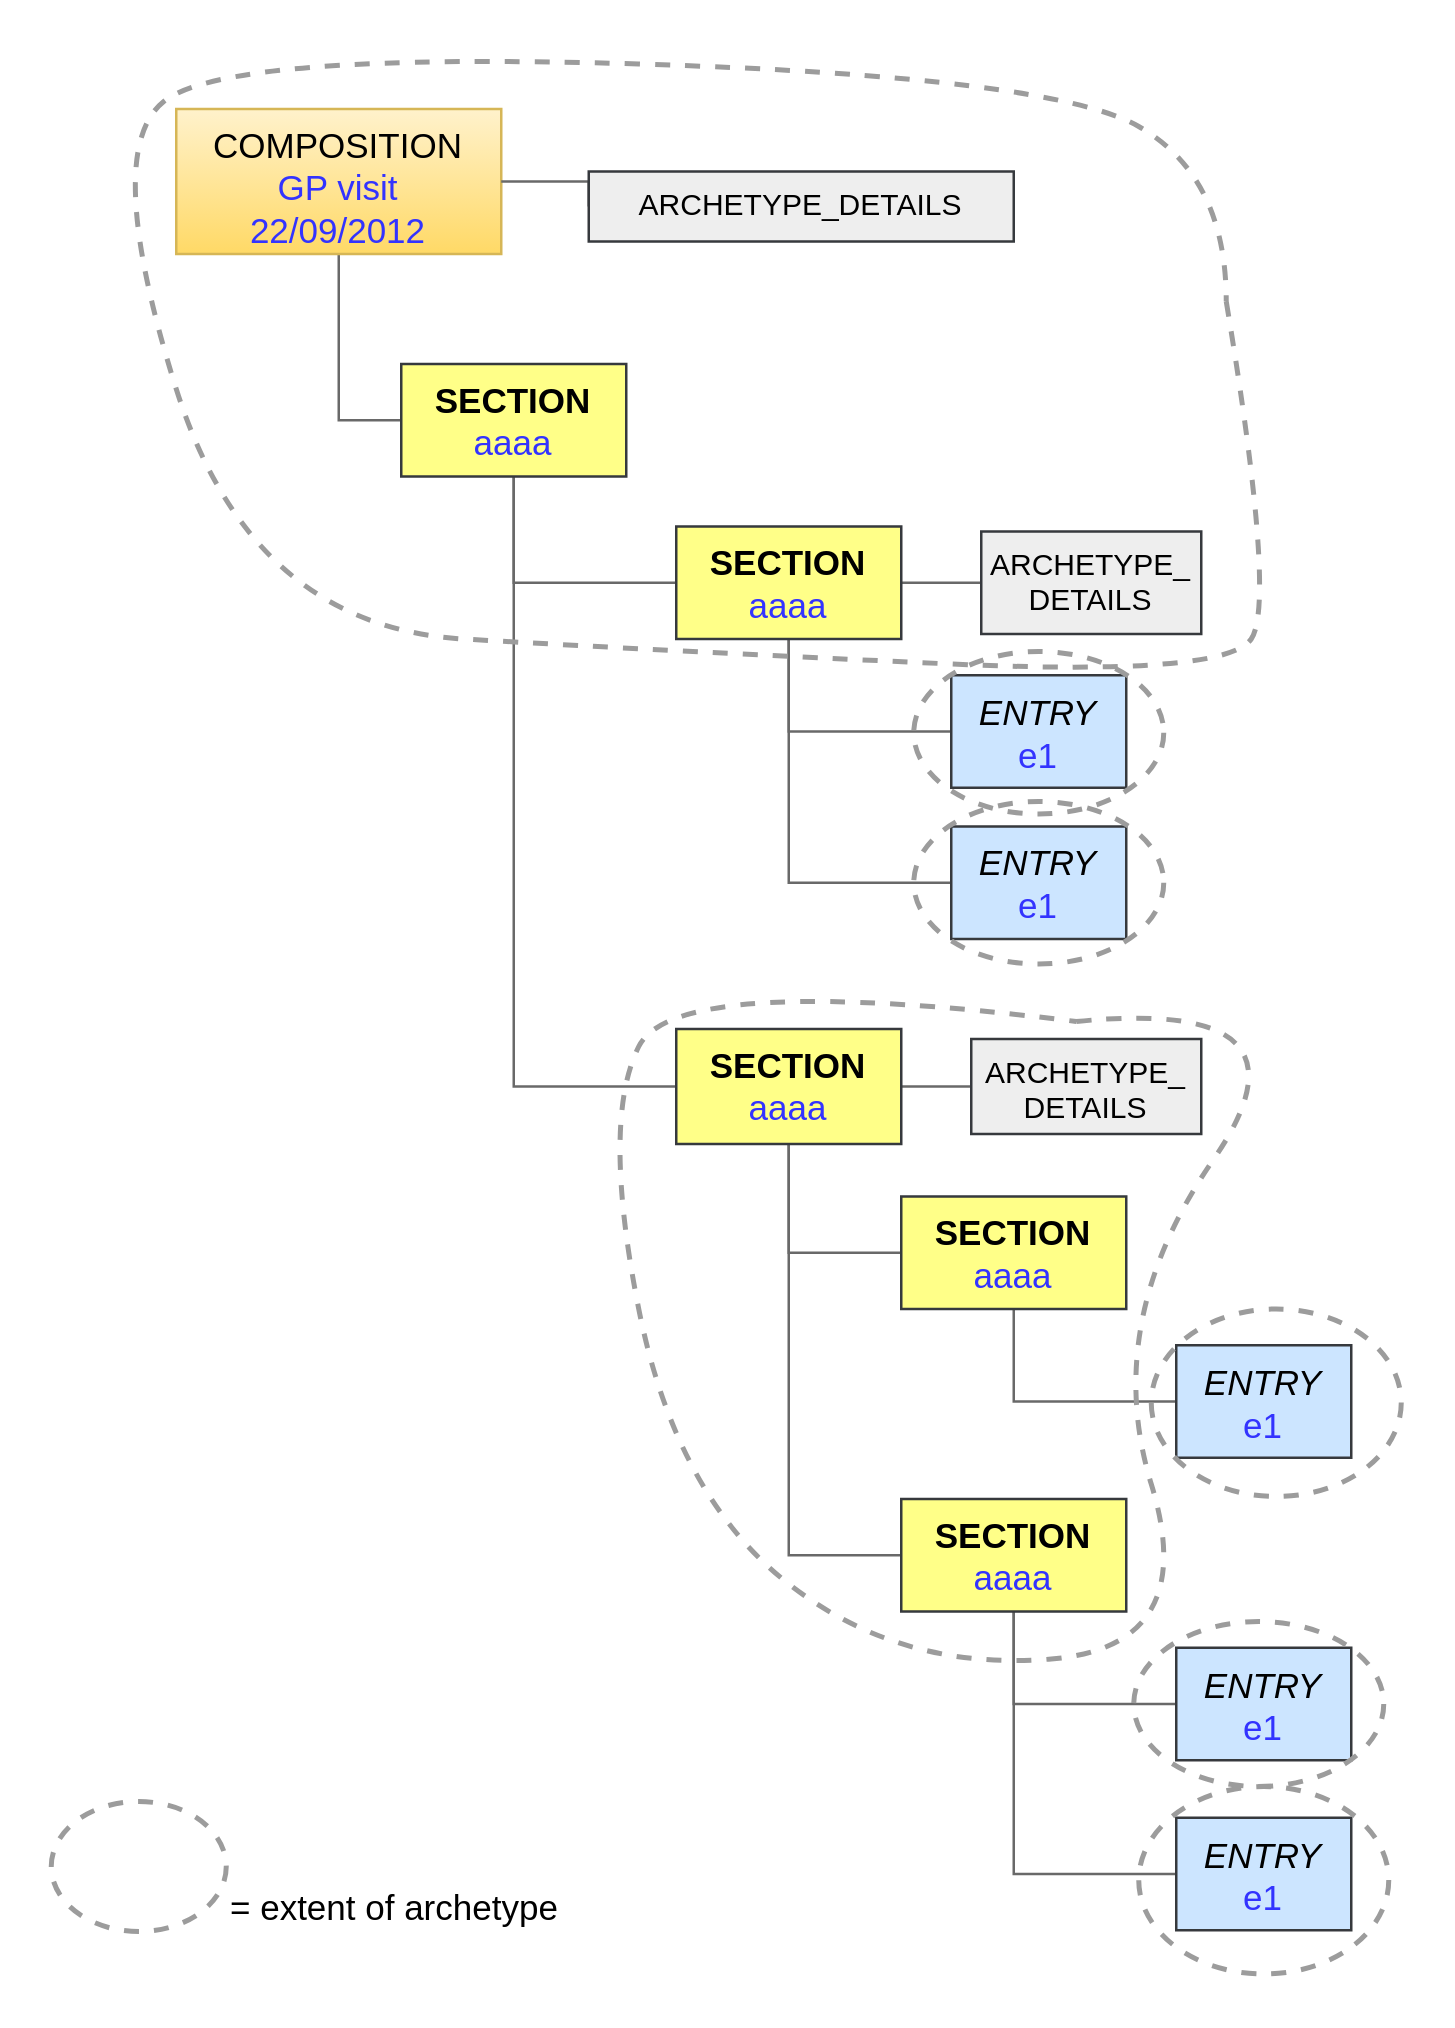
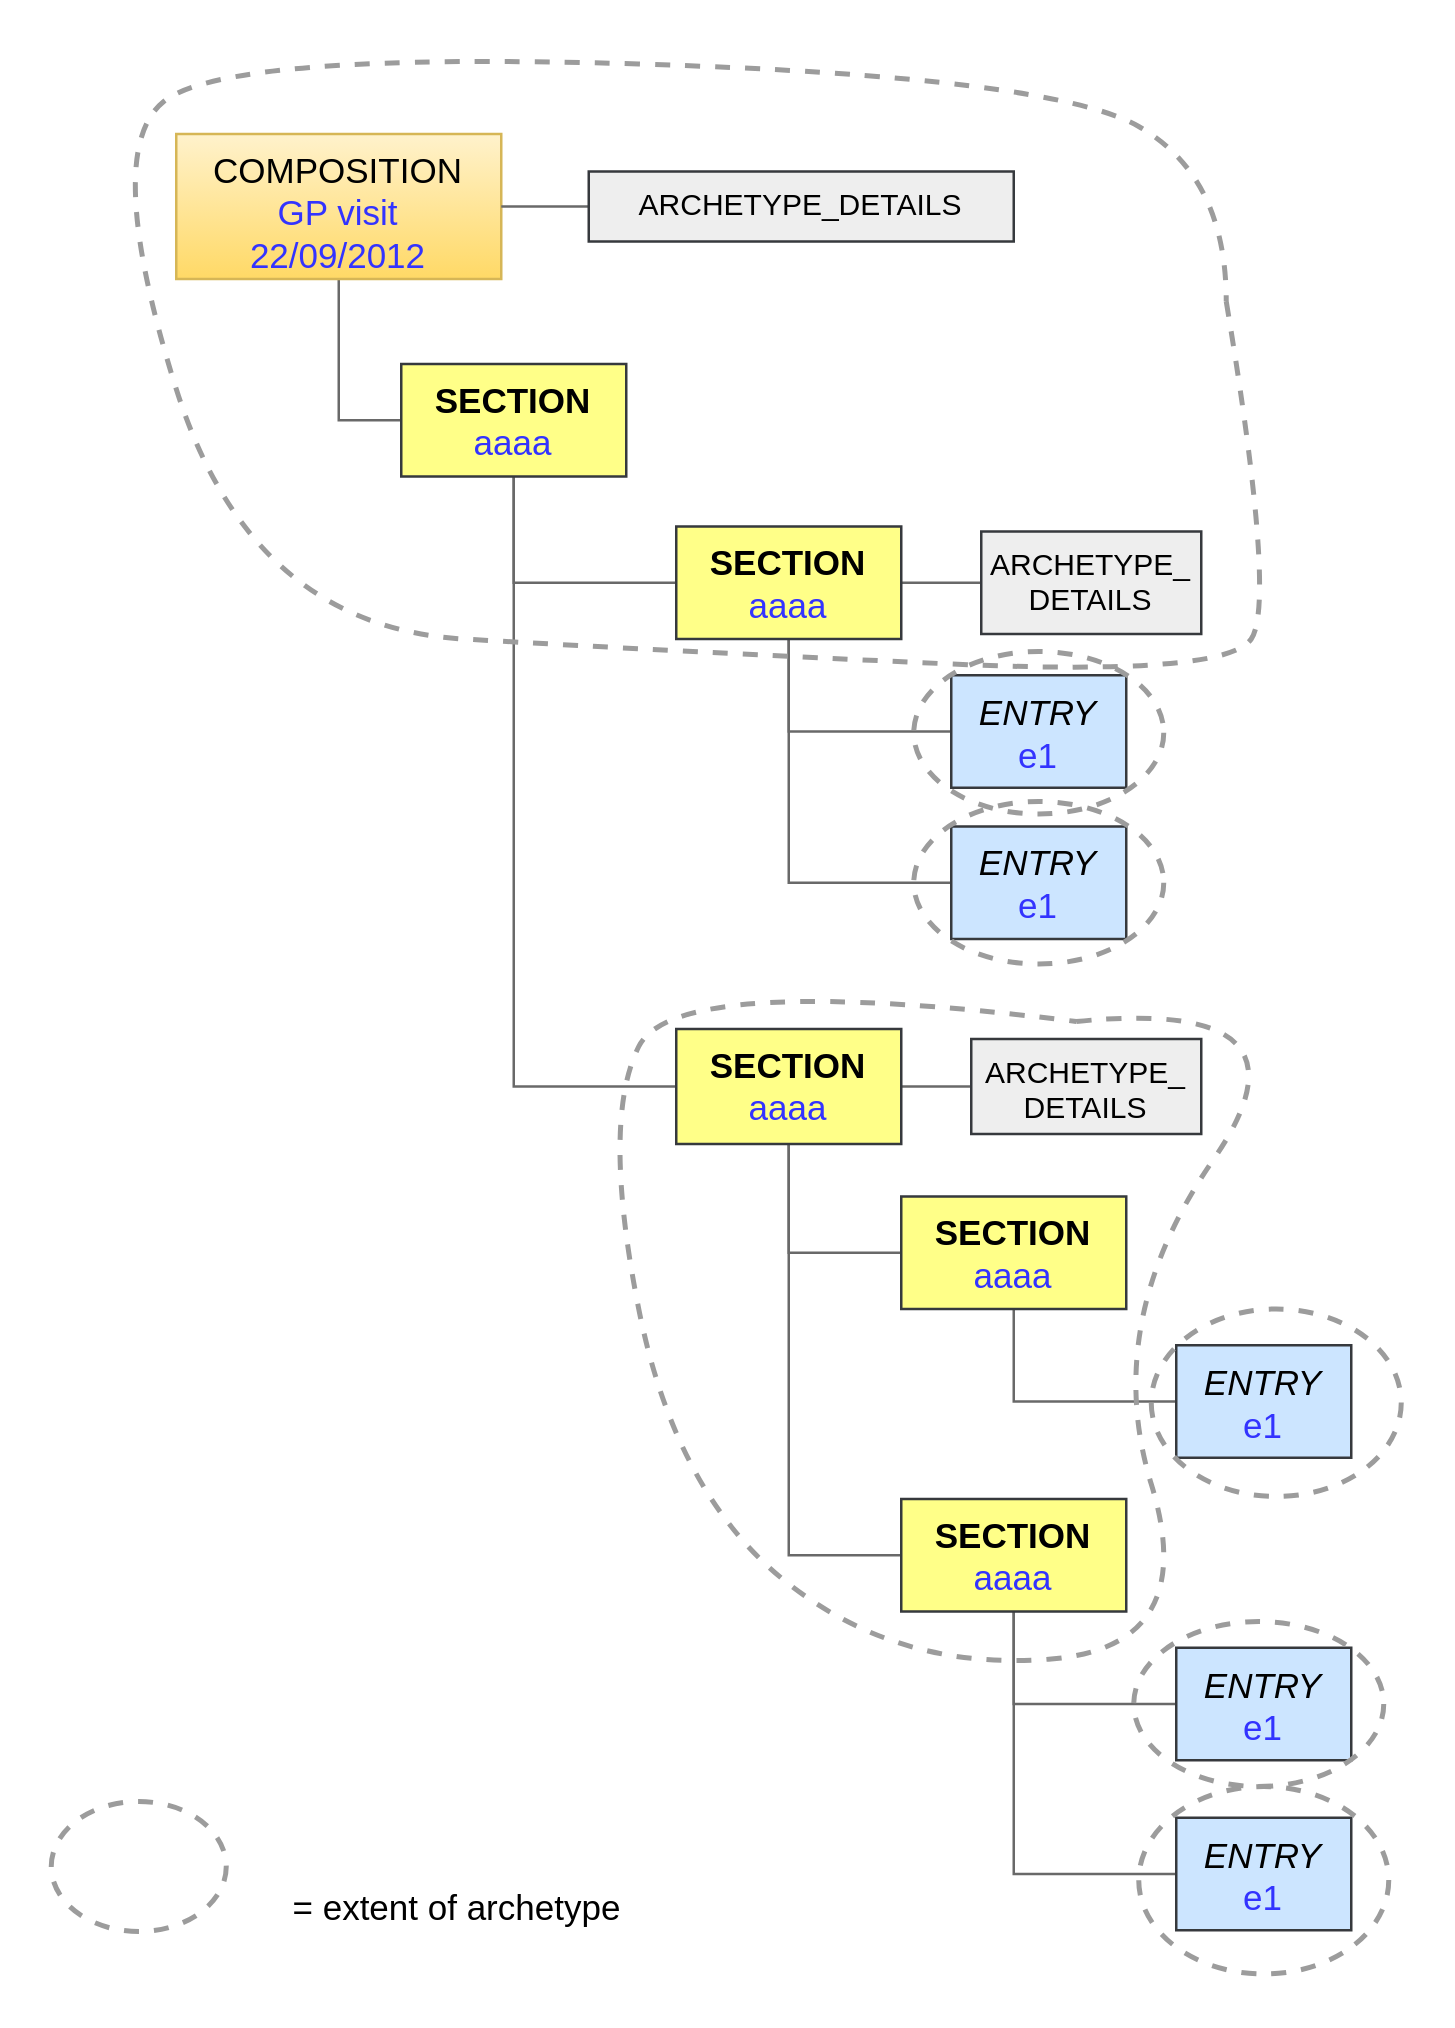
- <mxCell id="3" value="COMPOSITION&lt;br&gt;&lt;font color=&quot;#3333ff&quot;&gt;GP visit&lt;br&gt;22/09/2012&lt;/font&gt;" style="rounded=0;whiteSpace=wrap;html=1;fontSize=14;fillColor=#fff2cc;strokeColor=#d6b656;verticalAlign=top;gradientColor=#ffd966;" vertex="1" parent="1"><mxGeometry x="70" y="43" width="130" height="58" as="geometry" /></mxCell>
+ <mxCell id="3" value="COMPOSITION&lt;br&gt;&lt;font color=&quot;#3333ff&quot;&gt;GP visit&lt;br&gt;22/09/2012&lt;/font&gt;" style="rounded=0;whiteSpace=wrap;html=1;fontSize=14;fillColor=#fff2cc;strokeColor=#d6b656;verticalAlign=top;gradientColor=#ffd966;" vertex="1" parent="1"><mxGeometry x="70" y="53" width="130" height="58" as="geometry" /></mxCell>
- <mxCell id="37" value="= extent of archetype" style="text;html=1;resizable=0;points=[];autosize=1;align=left;verticalAlign=top;spacingTop=-4;fontSize=14;" vertex="1" parent="1"><mxGeometry x="90" y="751.5" width="130" height="20" as="geometry" /></mxCell>
+ <mxCell id="37" value="= extent of archetype" style="text;html=1;resizable=0;points=[];autosize=1;align=left;verticalAlign=top;spacingTop=-4;fontSize=14;" vertex="1" parent="1"><mxGeometry x="115" y="751.5" width="130" height="20" as="geometry" /></mxCell>
